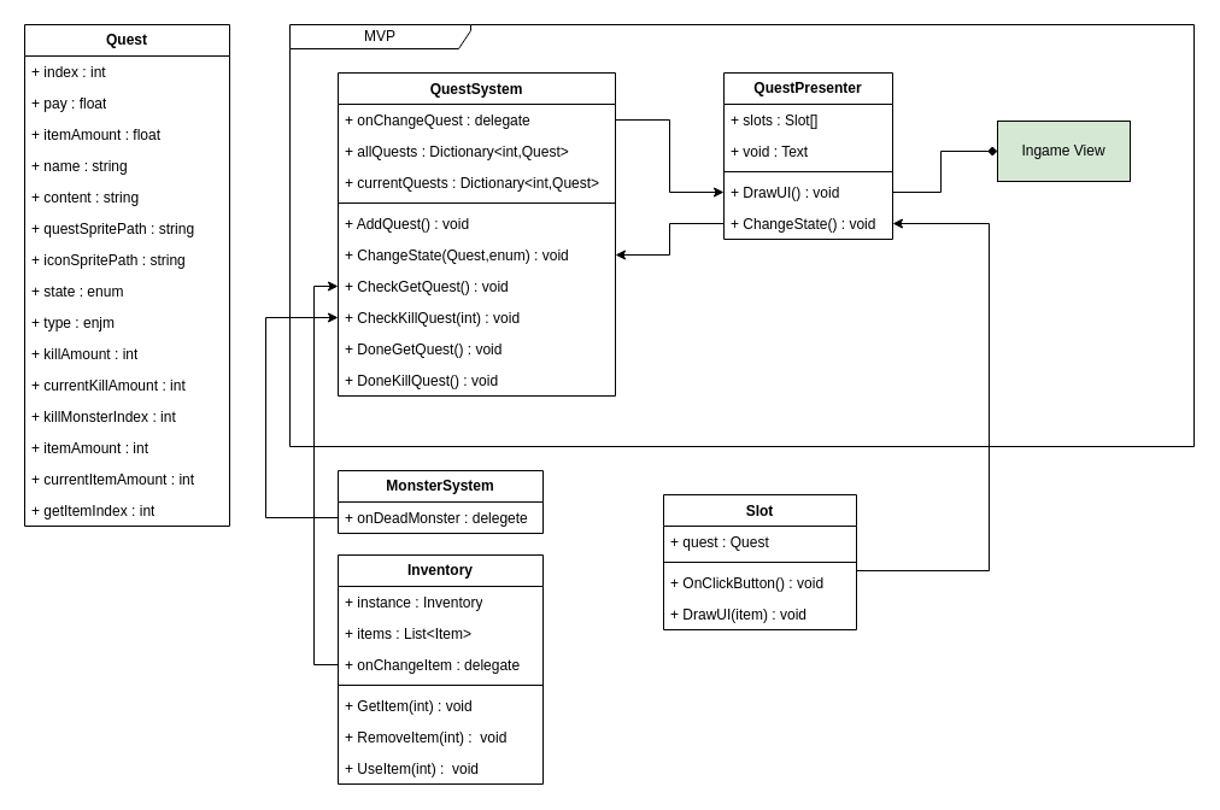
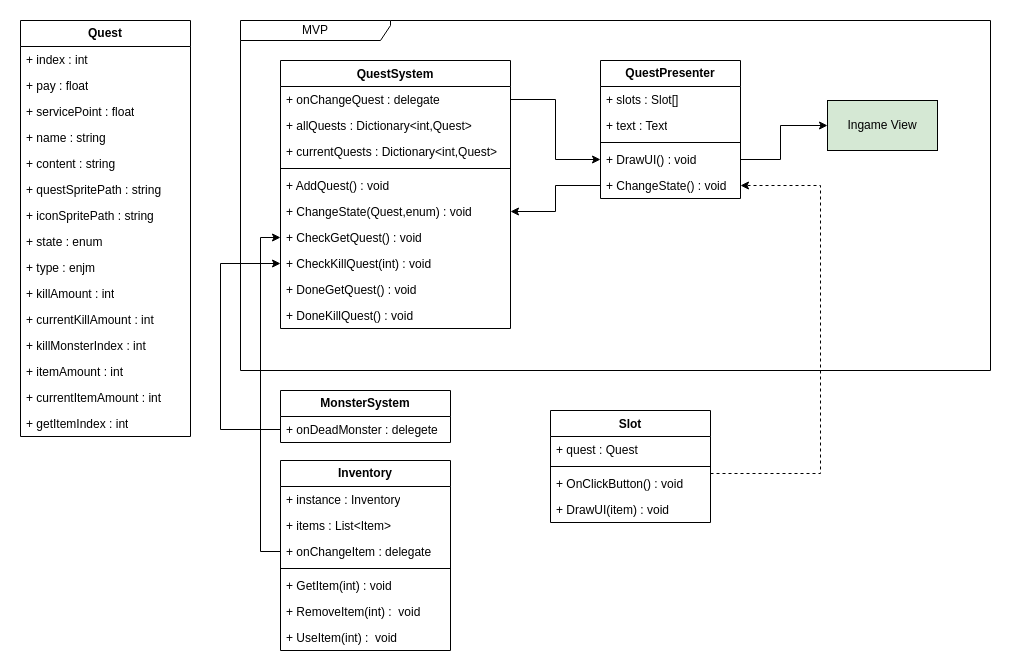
- <mxCell id="28" value="+ itemAmount : float" style="text;strokeColor=none;fillColor=none;align=left;verticalAlign=top;spacingLeft=4;spacingRight=4;overflow=hidden;rotatable=0;points=[[0,0.5],[1,0.5]];portConstraint=eastwest;whiteSpace=wrap;html=1;" vertex="1" parent="25"><mxGeometry y="78" width="170" height="26" as="geometry" /></mxCell>
+ <mxCell id="28" value="+ servicePoint : float" style="text;strokeColor=none;fillColor=none;align=left;verticalAlign=top;spacingLeft=4;spacingRight=4;overflow=hidden;rotatable=0;points=[[0,0.5],[1,0.5]];portConstraint=eastwest;whiteSpace=wrap;html=1;" vertex="1" parent="25"><mxGeometry y="78" width="170" height="26" as="geometry" /></mxCell>
- <mxCell id="56" style="edgeStyle=orthogonalEdgeStyle;rounded=0;orthogonalLoop=1;jettySize=auto;html=1;entryX=0;entryY=0.5;entryDx=0;entryDy=0;endArrow=diamond;" edge="1" parent="1" source="46" target="54"><mxGeometry relative="1" as="geometry"><Array as="points"><mxPoint x="780" y="159" /><mxPoint x="780" y="125" /></Array></mxGeometry></mxCell>
+ <mxCell id="56" style="edgeStyle=orthogonalEdgeStyle;rounded=0;orthogonalLoop=1;jettySize=auto;html=1;entryX=0;entryY=0.5;entryDx=0;entryDy=0;" edge="1" parent="1" source="46" target="54"><mxGeometry relative="1" as="geometry"><Array as="points"><mxPoint x="780" y="159" /><mxPoint x="780" y="125" /></Array></mxGeometry></mxCell>
- <mxCell id="44" value="+ void : Text" style="text;strokeColor=none;fillColor=none;align=left;verticalAlign=top;spacingLeft=4;spacingRight=4;overflow=hidden;rotatable=0;points=[[0,0.5],[1,0.5]];portConstraint=eastwest;whiteSpace=wrap;html=1;" vertex="1" parent="42"><mxGeometry y="52" width="140" height="26" as="geometry" /></mxCell>
+ <mxCell id="44" value="+ text : Text" style="text;strokeColor=none;fillColor=none;align=left;verticalAlign=top;spacingLeft=4;spacingRight=4;overflow=hidden;rotatable=0;points=[[0,0.5],[1,0.5]];portConstraint=eastwest;whiteSpace=wrap;html=1;" vertex="1" parent="42"><mxGeometry y="52" width="140" height="26" as="geometry" /></mxCell>
- <mxCell id="57" style="edgeStyle=orthogonalEdgeStyle;rounded=0;orthogonalLoop=1;jettySize=auto;html=1;" edge="1" parent="1" source="52" target="47"><mxGeometry relative="1" as="geometry"><Array as="points"><mxPoint x="820" y="473" /><mxPoint x="820" y="185" /></Array></mxGeometry></mxCell>
+ <mxCell id="57" style="edgeStyle=orthogonalEdgeStyle;rounded=0;orthogonalLoop=1;jettySize=auto;html=1;dashed=1;" edge="1" parent="1" source="52" target="47"><mxGeometry relative="1" as="geometry"><Array as="points"><mxPoint x="820" y="473" /><mxPoint x="820" y="185" /></Array></mxGeometry></mxCell>
